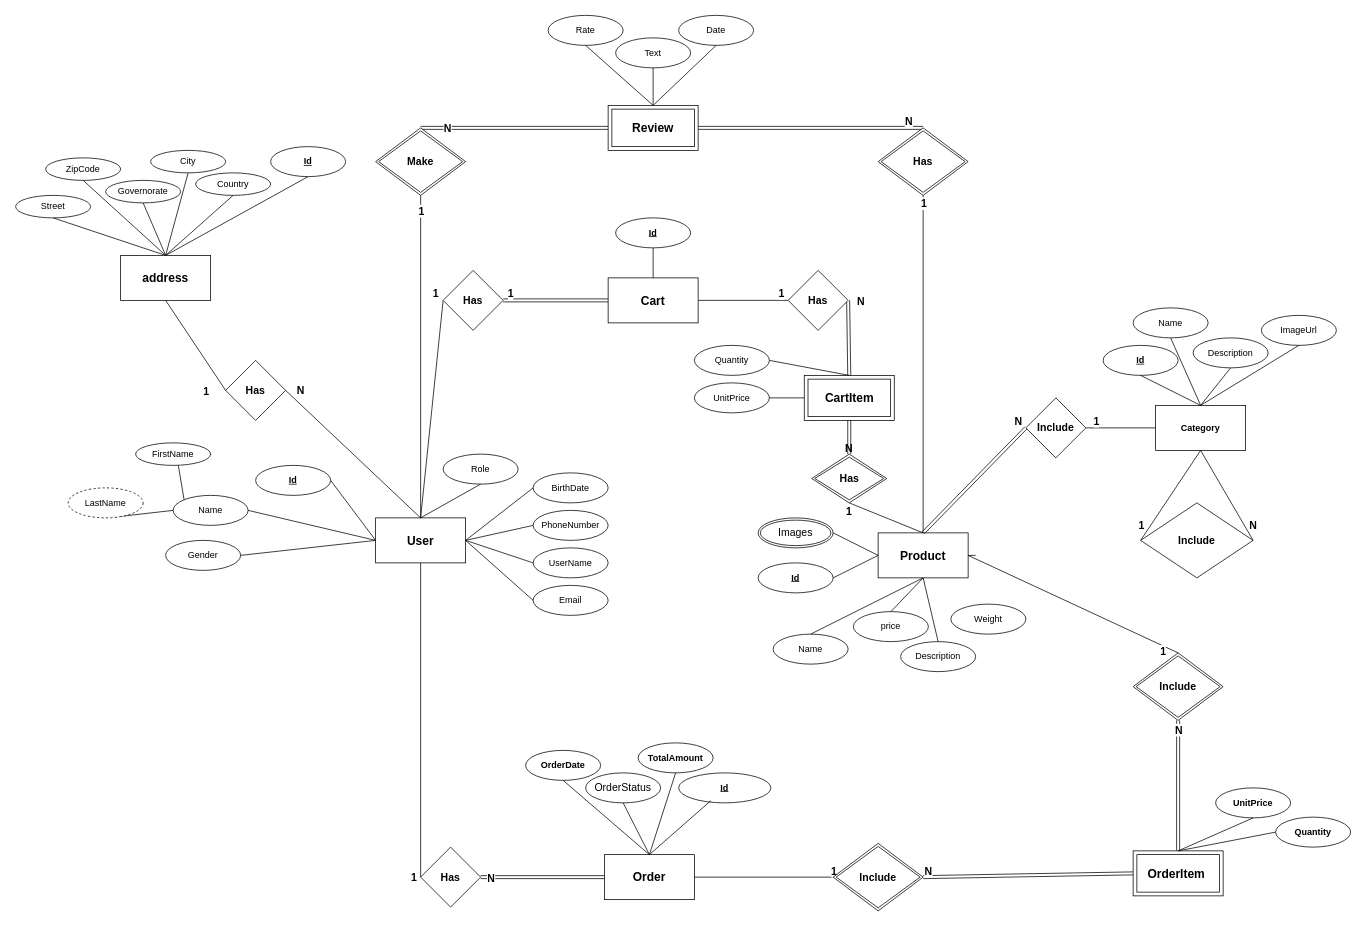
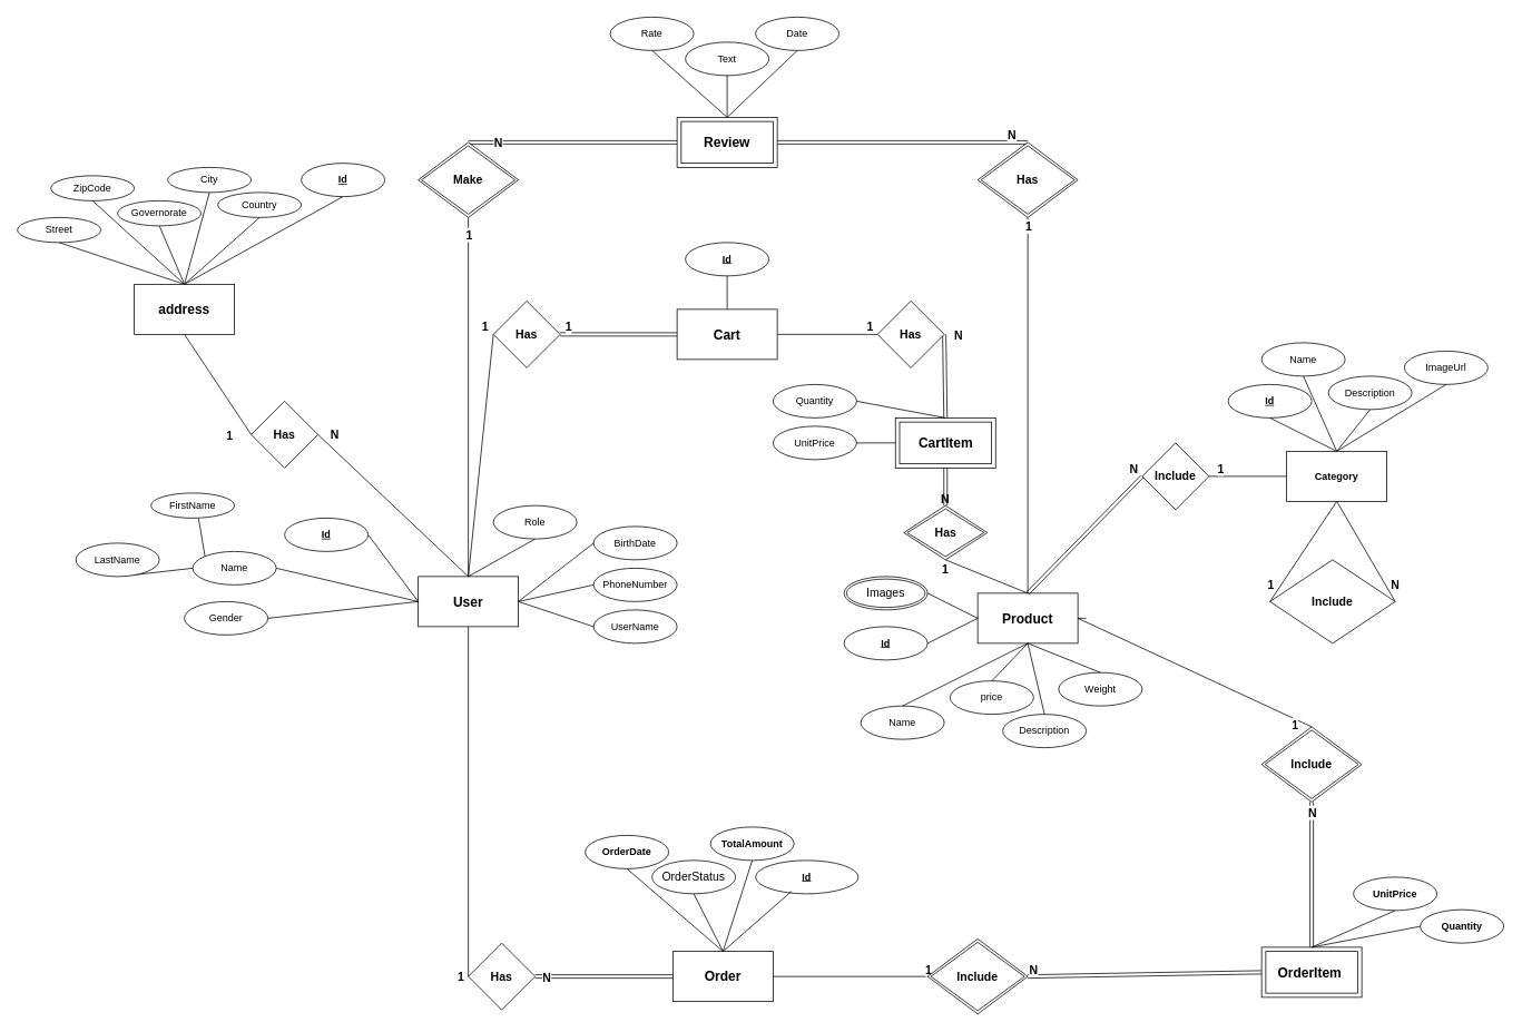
- <mxCell id="95" value="LastName" style="ellipse;whiteSpace=wrap;html=1;align=center;dashed=1;" parent="1" vertex="1"><mxGeometry x="90" y="650" width="100" height="40" as="geometry" /></mxCell>
+ <mxCell id="95" value="LastName" style="ellipse;whiteSpace=wrap;html=1;align=center;" parent="1" vertex="1"><mxGeometry x="90" y="650" width="100" height="40" as="geometry" /></mxCell>
- <mxCell id="142" value="" style="endArrow=none;html=1;rounded=0;exitX=0;exitY=0.5;exitDx=0;exitDy=0;entryX=1;entryY=0.5;entryDx=0;entryDy=0;" parent="1" source="141" target="3" edge="1"><mxGeometry relative="1" as="geometry"><mxPoint x="720" y="795" as="sourcePoint" /><mxPoint x="630" y="730" as="targetPoint" /></mxGeometry></mxCell>
+ <mxCell id="102" value="" style="endArrow=none;html=1;rounded=0;exitX=0.5;exitY=1;exitDx=0;exitDy=0;entryX=0.5;entryY=0;entryDx=0;entryDy=0;" parent="1" source="2" target="101" edge="1"><mxGeometry relative="1" as="geometry"><mxPoint x="1280" y="808.67" as="sourcePoint" /><mxPoint x="1440" y="808.67" as="targetPoint" /></mxGeometry></mxCell>
- <mxCell id="141" value="Email" style="ellipse;whiteSpace=wrap;html=1;align=center;" parent="1" vertex="1"><mxGeometry x="710" y="780" width="100" height="40" as="geometry" /></mxCell>
